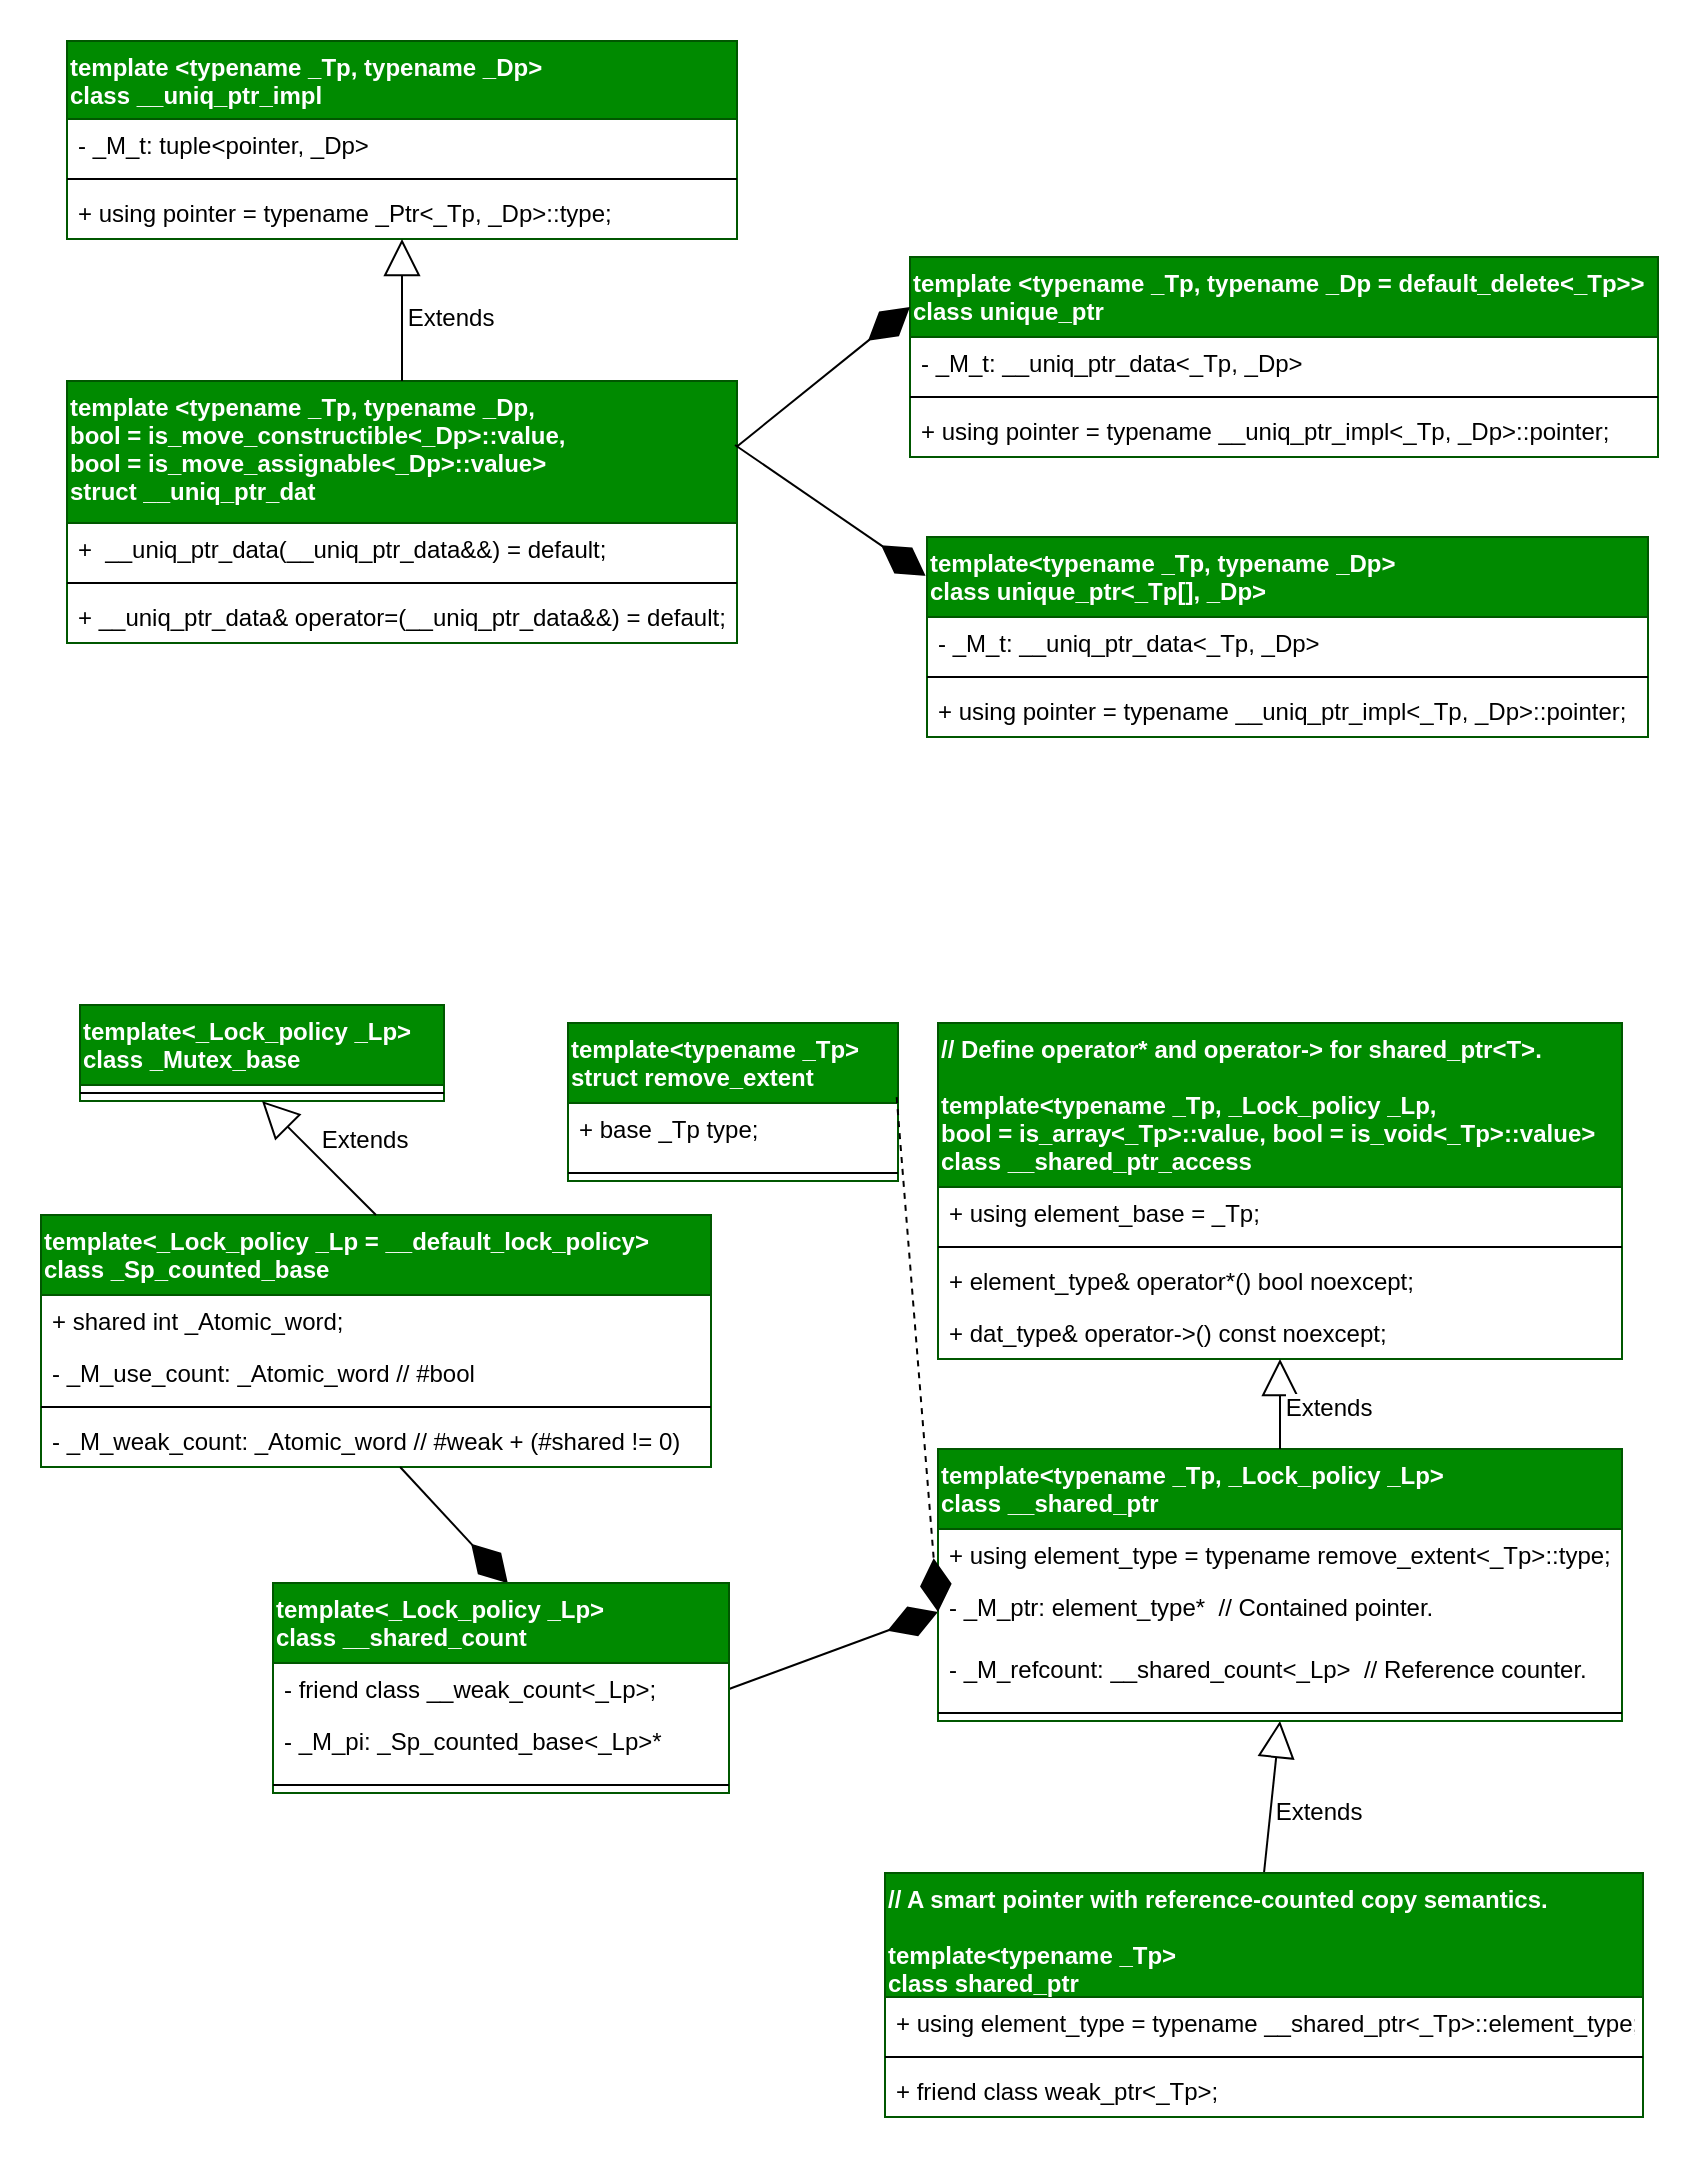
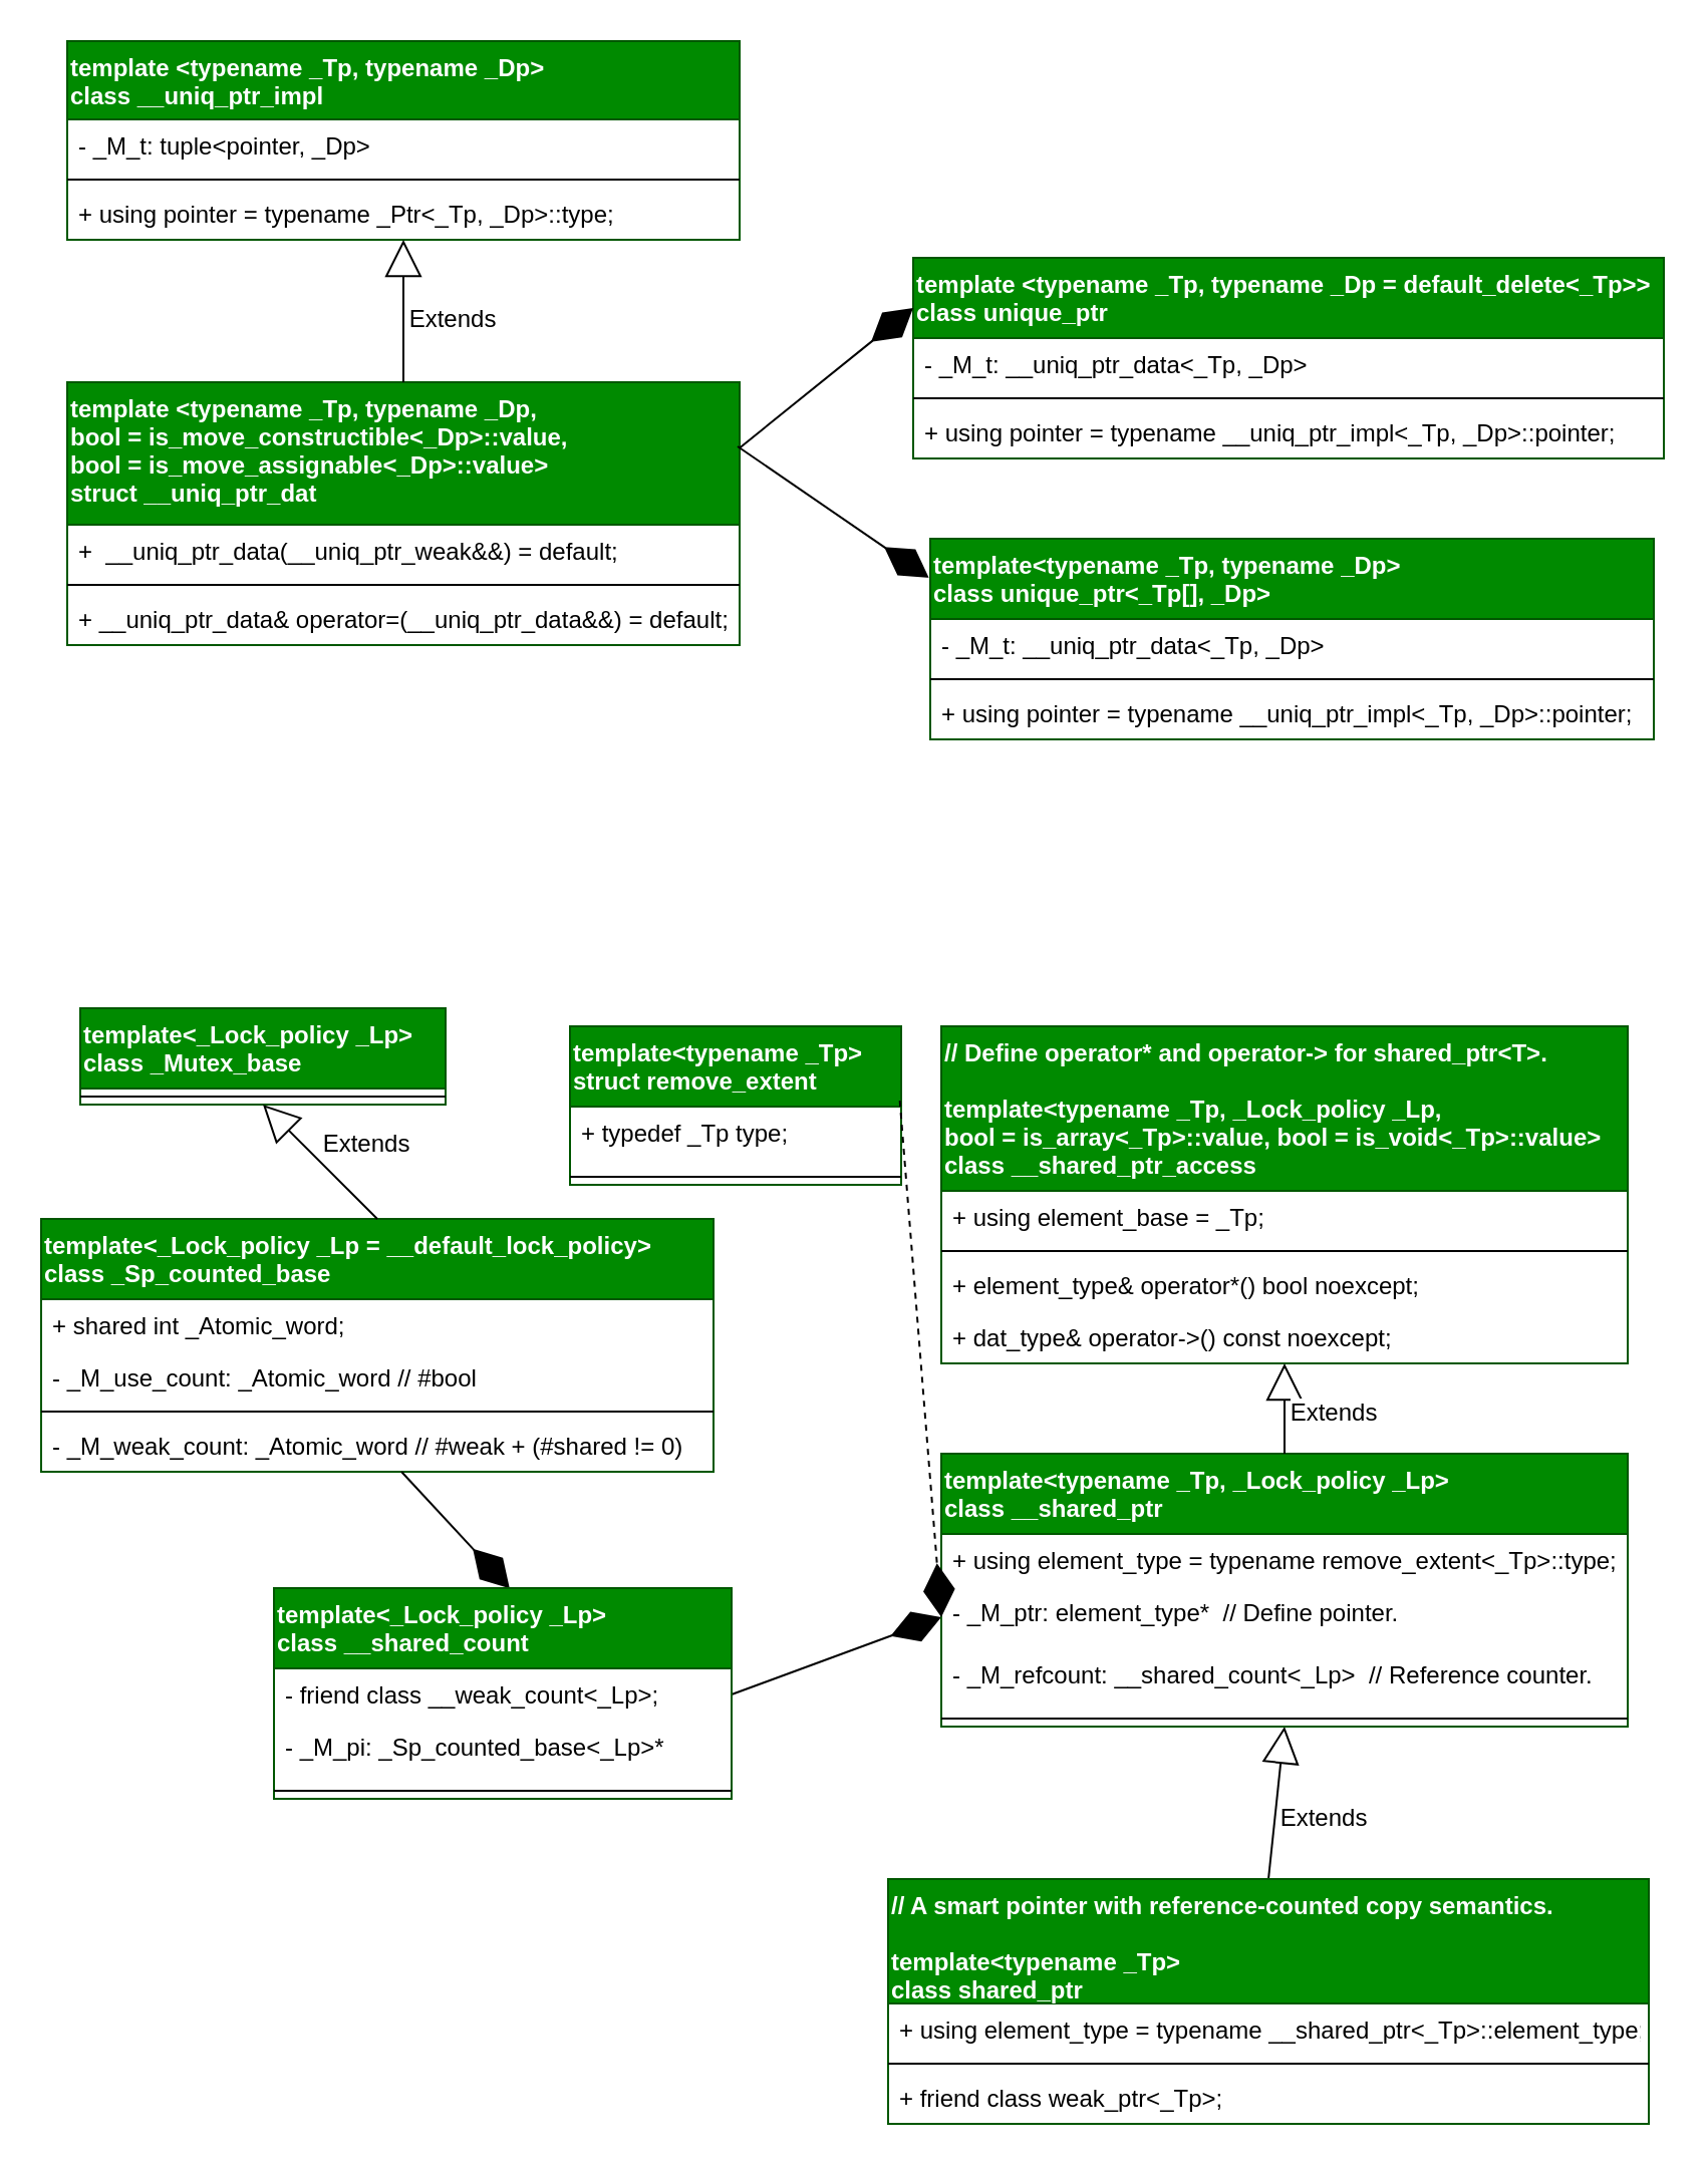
- <mxCell id="11" value="+       __uniq_ptr_data(__uniq_ptr_data&amp;&amp;) = default;" style="text;align=left;verticalAlign=top;spacingLeft=4;spacingRight=4;overflow=hidden;rotatable=0;points=[[0,0.5],[1,0.5]];portConstraint=eastwest;fontSize=12;swimlaneLine=1;" parent="10" vertex="1"><mxGeometry y="71" width="335" height="26" as="geometry" /></mxCell>
+ <mxCell id="11" value="+       __uniq_ptr_data(__uniq_ptr_weak&amp;&amp;) = default;" style="text;align=left;verticalAlign=top;spacingLeft=4;spacingRight=4;overflow=hidden;rotatable=0;points=[[0,0.5],[1,0.5]];portConstraint=eastwest;fontSize=12;swimlaneLine=1;" parent="10" vertex="1"><mxGeometry y="71" width="335" height="26" as="geometry" /></mxCell>
- <mxCell id="52" value="+ base _Tp type;" style="text;align=left;verticalAlign=top;spacingLeft=4;spacingRight=4;overflow=hidden;rotatable=0;points=[[0,0.5],[1,0.5]];portConstraint=eastwest;fontSize=12;swimlaneLine=1;" parent="51" vertex="1"><mxGeometry y="40" width="165" height="31" as="geometry" /></mxCell>
+ <mxCell id="52" value="+ typedef _Tp type;" style="text;align=left;verticalAlign=top;spacingLeft=4;spacingRight=4;overflow=hidden;rotatable=0;points=[[0,0.5],[1,0.5]];portConstraint=eastwest;fontSize=12;swimlaneLine=1;" parent="51" vertex="1"><mxGeometry y="40" width="165" height="31" as="geometry" /></mxCell>
- <mxCell id="38" value="- _M_ptr: element_type*  // Contained pointer." style="text;align=left;verticalAlign=top;spacingLeft=4;spacingRight=4;overflow=hidden;rotatable=0;points=[[0,0.5],[1,0.5]];portConstraint=eastwest;fontSize=12;swimlaneLine=1;" parent="36" vertex="1"><mxGeometry y="66" width="342" height="31" as="geometry" /></mxCell>
+ <mxCell id="38" value="- _M_ptr: element_type*  // Define pointer." style="text;align=left;verticalAlign=top;spacingLeft=4;spacingRight=4;overflow=hidden;rotatable=0;points=[[0,0.5],[1,0.5]];portConstraint=eastwest;fontSize=12;swimlaneLine=1;" parent="36" vertex="1"><mxGeometry y="66" width="342" height="31" as="geometry" /></mxCell>
